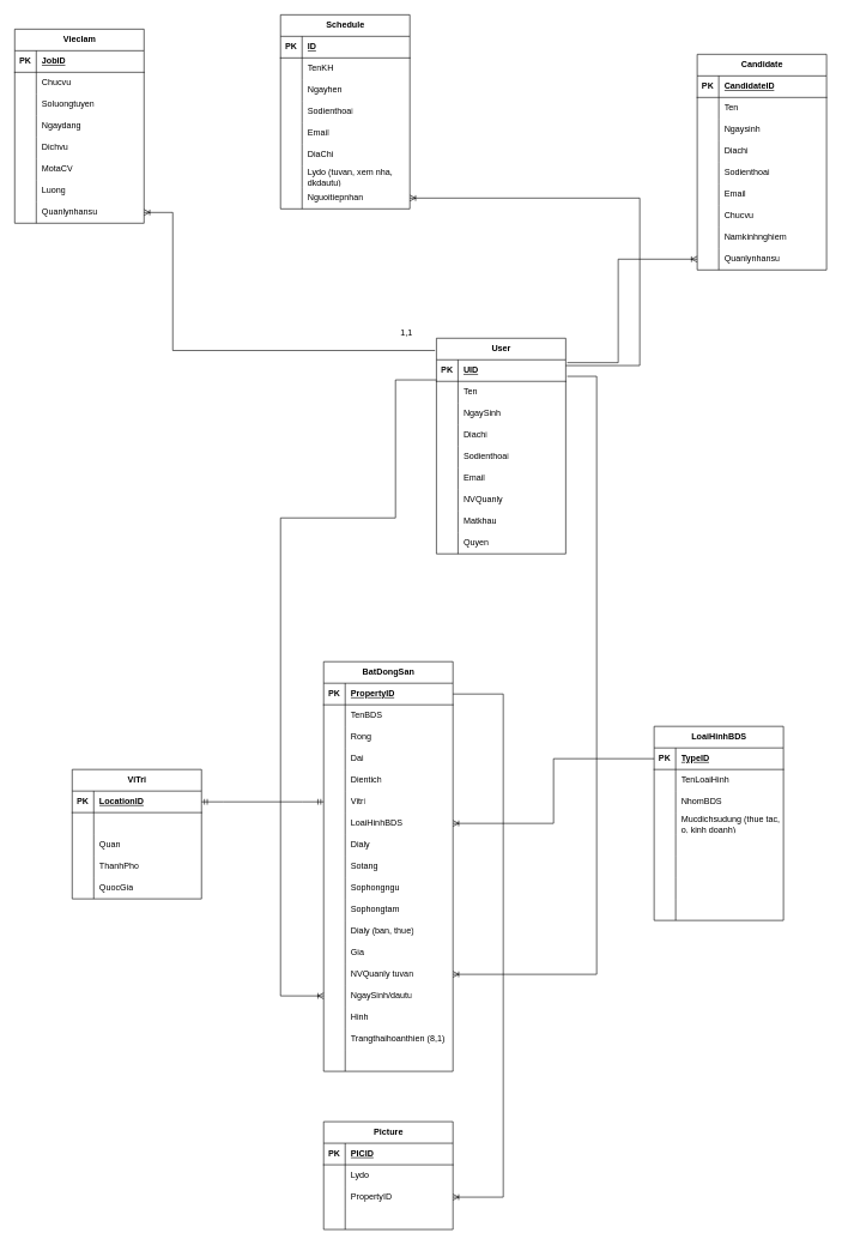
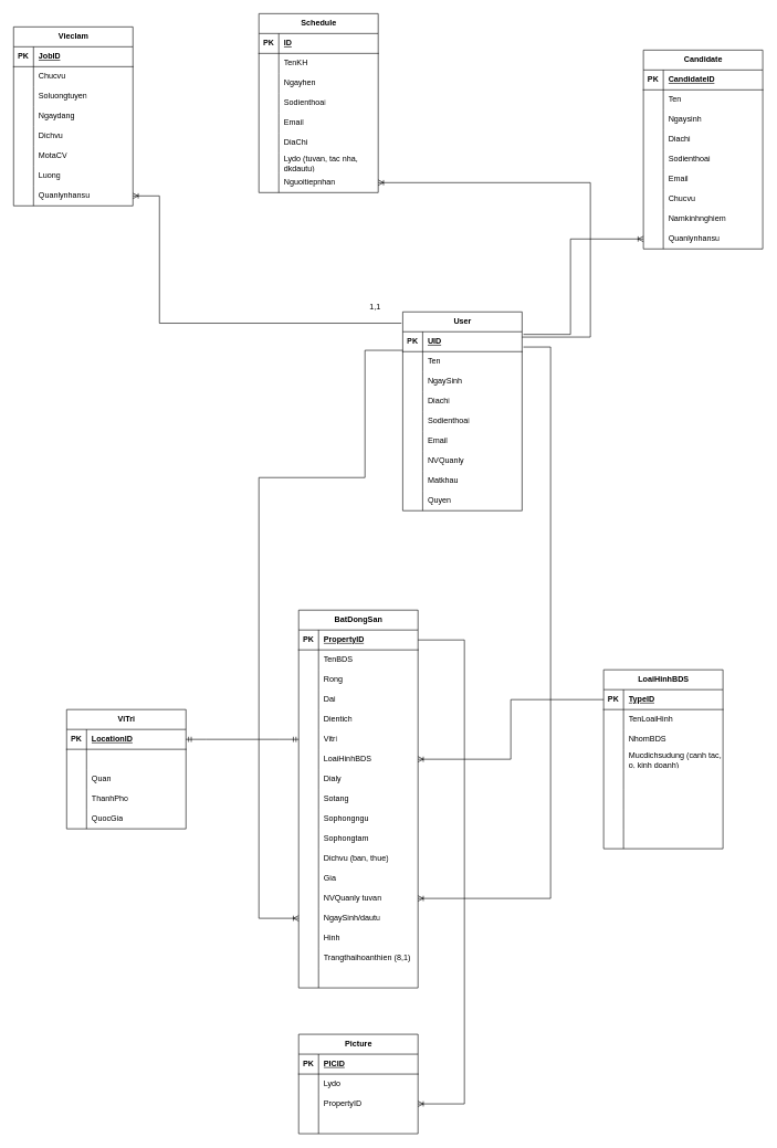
- <mxCell id="148" value="Lydo (tuvan, xem nha, dkdautu)" style="shape=partialRectangle;connectable=0;fillColor=none;top=0;left=0;bottom=0;right=0;align=left;spacingLeft=6;overflow=hidden;whiteSpace=wrap;html=1;" parent="146" vertex="1"><mxGeometry x="30" width="150" height="30" as="geometry"><mxRectangle width="150" height="30" as="alternateBounds" /></mxGeometry></mxCell>
+ <mxCell id="148" value="Lydo (tuvan, tac nha, dkdautu)" style="shape=partialRectangle;connectable=0;fillColor=none;top=0;left=0;bottom=0;right=0;align=left;spacingLeft=6;overflow=hidden;whiteSpace=wrap;html=1;" parent="146" vertex="1"><mxGeometry x="30" width="150" height="30" as="geometry"><mxRectangle width="150" height="30" as="alternateBounds" /></mxGeometry></mxCell>
- <mxCell id="58" value="Mucdichsudung (thue tac, o, kinh doanh)" style="shape=partialRectangle;connectable=0;fillColor=none;top=0;left=0;bottom=0;right=0;align=left;spacingLeft=6;overflow=hidden;whiteSpace=wrap;html=1;" parent="56" vertex="1"><mxGeometry x="30" width="150" height="30" as="geometry"><mxRectangle width="150" height="30" as="alternateBounds" /></mxGeometry></mxCell>
+ <mxCell id="58" value="Mucdichsudung (canh tac, o, kinh doanh)" style="shape=partialRectangle;connectable=0;fillColor=none;top=0;left=0;bottom=0;right=0;align=left;spacingLeft=6;overflow=hidden;whiteSpace=wrap;html=1;" parent="56" vertex="1"><mxGeometry x="30" width="150" height="30" as="geometry"><mxRectangle width="150" height="30" as="alternateBounds" /></mxGeometry></mxCell>
- <mxCell id="107" value="Dialy (ban, thue)" style="shape=partialRectangle;connectable=0;fillColor=none;top=0;left=0;bottom=0;right=0;align=left;spacingLeft=6;overflow=hidden;whiteSpace=wrap;html=1;" parent="105" vertex="1"><mxGeometry x="30" width="150" height="30" as="geometry"><mxRectangle width="150" height="30" as="alternateBounds" /></mxGeometry></mxCell>
+ <mxCell id="107" value="Dichvu (ban, thue)" style="shape=partialRectangle;connectable=0;fillColor=none;top=0;left=0;bottom=0;right=0;align=left;spacingLeft=6;overflow=hidden;whiteSpace=wrap;html=1;" parent="105" vertex="1"><mxGeometry x="30" width="150" height="30" as="geometry"><mxRectangle width="150" height="30" as="alternateBounds" /></mxGeometry></mxCell>
